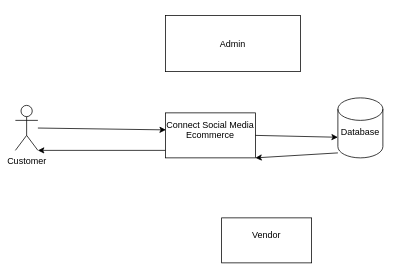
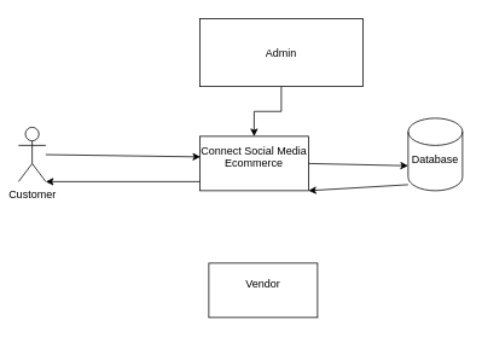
+ <mxCell id="5" style="edgeStyle=orthogonalEdgeStyle;rounded=0;orthogonalLoop=1;jettySize=auto;html=1;exitX=0.5;exitY=1;exitDx=0;exitDy=0;" edge="1" parent="1" source="6" target="3"><mxGeometry relative="1" as="geometry" /></mxCell>
- <mxCell id="4" value="Vendor&lt;div&gt;&lt;br&gt;&lt;/div&gt;" style="rounded=0;whiteSpace=wrap;html=1;" vertex="1" parent="1"><mxGeometry x="295" y="290" width="120" height="60" as="geometry" /></mxCell>
+ <mxCell id="4" value="Vendor&lt;div&gt;&lt;br&gt;&lt;/div&gt;" style="rounded=0;whiteSpace=wrap;html=1;" vertex="1" parent="1"><mxGeometry x="230" y="290" width="120" height="60" as="geometry" /></mxCell>
